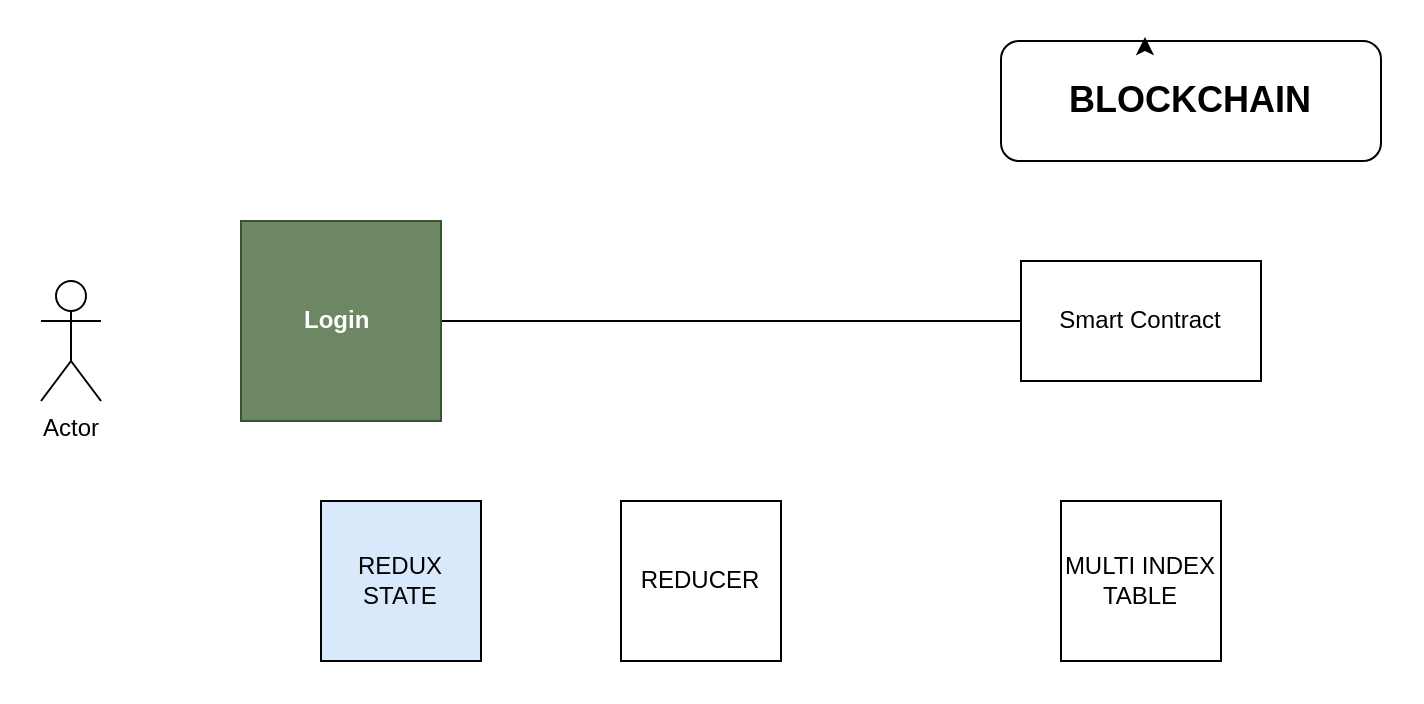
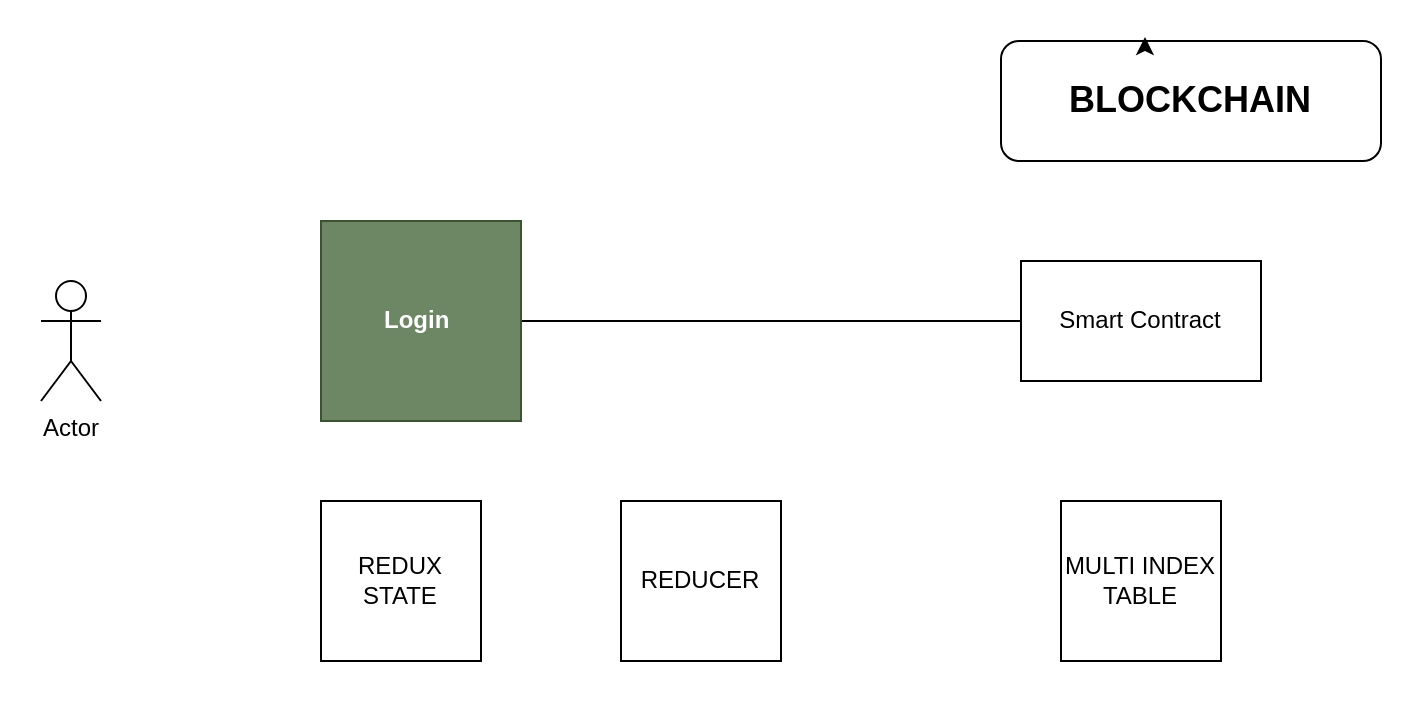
- <mxCell id="3" value="&lt;h4&gt;Login&amp;nbsp;&lt;/h4&gt;" style="whiteSpace=wrap;html=1;aspect=fixed;fillColor=#6d8764;strokeColor=#3A5431;fontColor=#ffffff;" vertex="1" parent="1"><mxGeometry x="120" y="110" width="100" height="100" as="geometry" /></mxCell>
+ <mxCell id="3" value="&lt;h4&gt;Login&amp;nbsp;&lt;/h4&gt;" style="whiteSpace=wrap;html=1;aspect=fixed;fillColor=#6d8764;strokeColor=#3A5431;fontColor=#ffffff;" vertex="1" parent="1"><mxGeometry x="160" y="110" width="100" height="100" as="geometry" /></mxCell>
- <mxCell id="8" value="REDUX STATE" style="whiteSpace=wrap;html=1;aspect=fixed;fillColor=#dae8fc;" vertex="1" parent="1"><mxGeometry x="160" y="250" width="80" height="80" as="geometry" /></mxCell>
+ <mxCell id="8" value="REDUX STATE" style="whiteSpace=wrap;html=1;aspect=fixed;" vertex="1" parent="1"><mxGeometry x="160" y="250" width="80" height="80" as="geometry" /></mxCell>
